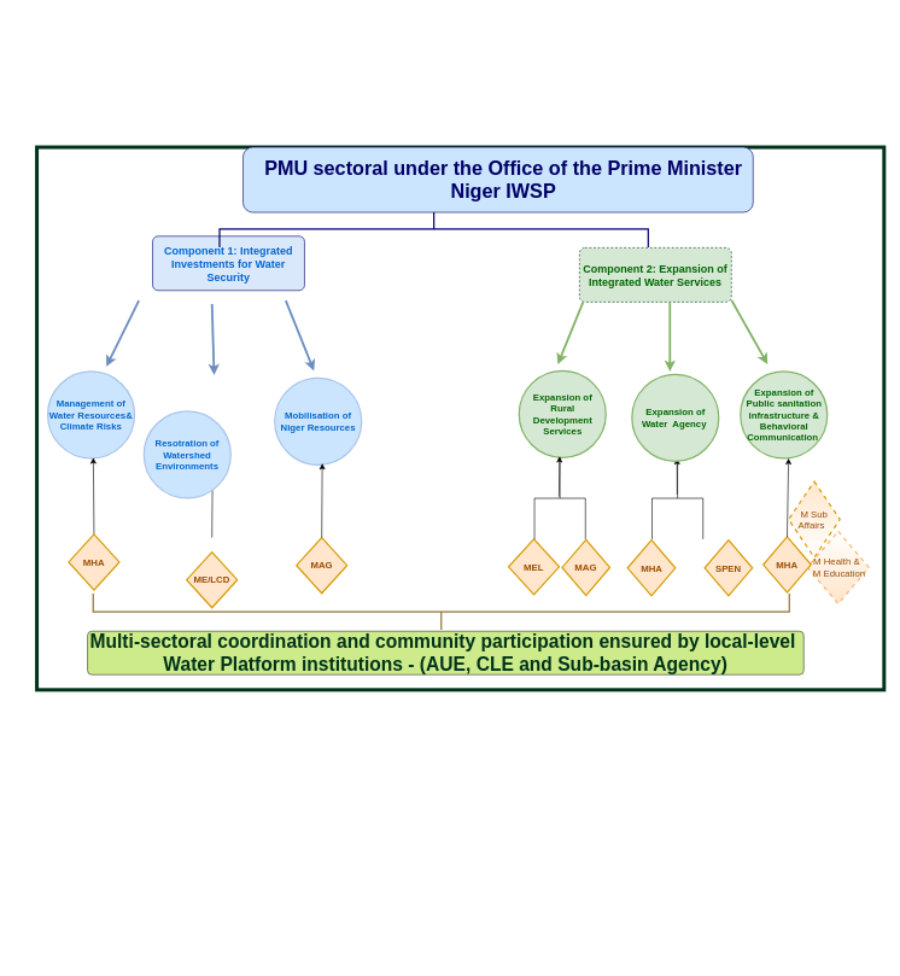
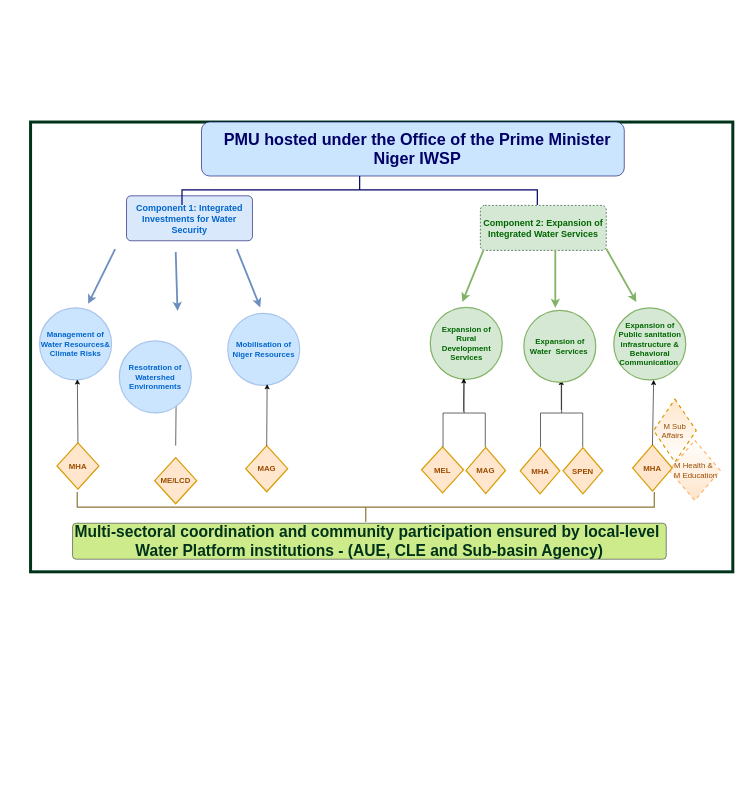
- <mxCell id="21" value="&lt;font style=&quot;font-size: 27px&quot; color=&quot;#000066&quot;&gt;&lt;b&gt;&amp;nbsp; PMU sectoral under the Office of the Prime Minister&lt;br&gt;&amp;nbsp; Niger IWSP&lt;/b&gt;&lt;/font&gt;" style="rounded=1;whiteSpace=wrap;html=1;fontSize=10;strokeWidth=1;fillColor=#cce5ff;strokeColor=#000066;" vertex="1" parent="8"><mxGeometry x="270" width="705" height="90" as="geometry" /></mxCell>
+ <mxCell id="21" value="&lt;font style=&quot;font-size: 27px&quot; color=&quot;#000066&quot;&gt;&lt;b&gt;&amp;nbsp; PMU hosted under the Office of the Prime Minister&lt;br&gt;&amp;nbsp; Niger IWSP&lt;/b&gt;&lt;/font&gt;" style="rounded=1;whiteSpace=wrap;html=1;fontSize=10;strokeWidth=1;fillColor=#cce5ff;strokeColor=#000066;" vertex="1" parent="8"><mxGeometry x="270" width="705" height="90" as="geometry" /></mxCell>
- <mxCell id="36" value="&lt;b style=&quot;color: rgb(0 , 102 , 0)&quot;&gt;Expansion of Water&amp;nbsp; Agency&amp;nbsp;&lt;/b&gt;" style="strokeWidth=2;html=1;shape=mxgraph.flowchart.start_2;whiteSpace=wrap;fontSize=13;fillColor=#d5e8d4;strokeColor=#82b366;" vertex="1" parent="1"><mxGeometry x="872.5" y="517" width="120" height="120" as="geometry" /></mxCell>
+ <mxCell id="36" value="&lt;b style=&quot;color: rgb(0 , 102 , 0)&quot;&gt;Expansion of Water&amp;nbsp; Services&amp;nbsp;&lt;/b&gt;" style="strokeWidth=2;html=1;shape=mxgraph.flowchart.start_2;whiteSpace=wrap;fontSize=13;fillColor=#d5e8d4;strokeColor=#82b366;" vertex="1" parent="1"><mxGeometry x="872.5" y="517" width="120" height="120" as="geometry" /></mxCell>
- <mxCell id="41" value="&lt;b&gt;&lt;font color=&quot;#994c00&quot;&gt;SPEN&lt;/font&gt;&lt;/b&gt;" style="strokeWidth=2;html=1;shape=mxgraph.flowchart.decision;whiteSpace=wrap;fontSize=13;strokeColor=#d79b00;fillColor=#ffe6cc;" vertex="1" parent="1"><mxGeometry x="973" y="746" width="66" height="77" as="geometry" /></mxCell>
+ <mxCell id="41" value="&lt;b&gt;&lt;font color=&quot;#994c00&quot;&gt;SPEN&lt;/font&gt;&lt;/b&gt;" style="strokeWidth=2;html=1;shape=mxgraph.flowchart.decision;whiteSpace=wrap;fontSize=13;strokeColor=#d79b00;fillColor=#ffe6cc;" vertex="1" parent="1"><mxGeometry x="938" y="746" width="66" height="77" as="geometry" /></mxCell>
